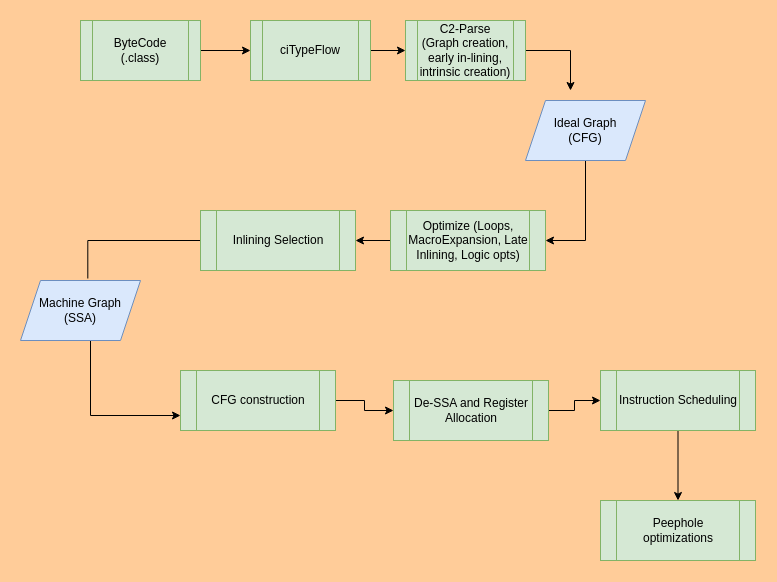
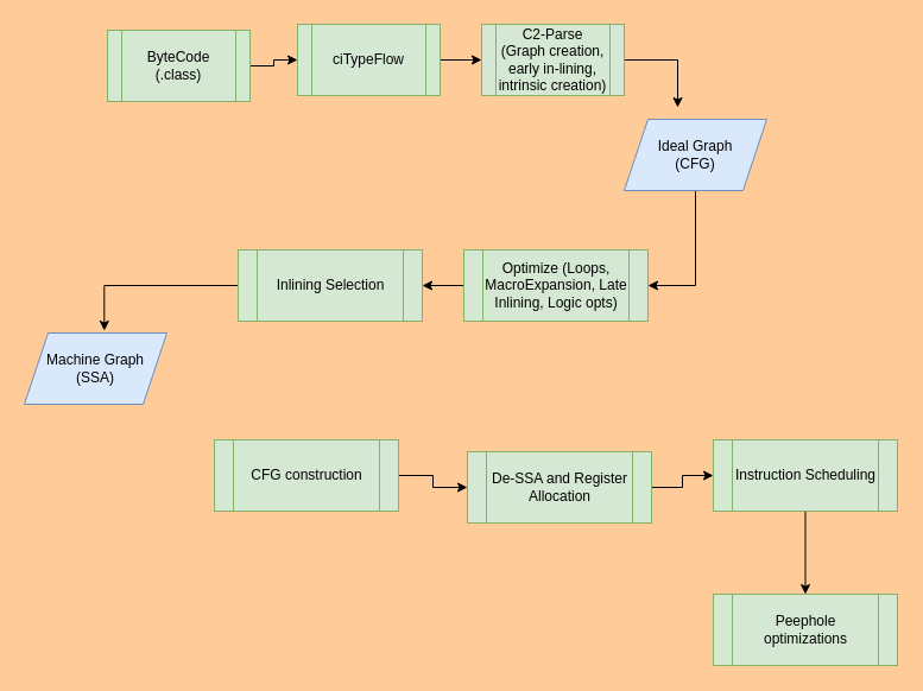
- <mxCell id="3" value="ByteCode (.class)" style="shape=process;whiteSpace=wrap;html=1;backgroundOutline=1;fillColor=#d5e8d4;strokeColor=#82b366;" vertex="1" parent="1"><mxGeometry x="80" y="20" width="120" height="60" as="geometry" /></mxCell>
+ <mxCell id="3" value="ByteCode (.class)" style="shape=process;whiteSpace=wrap;html=1;backgroundOutline=1;fillColor=#d5e8d4;strokeColor=#82b366;" vertex="1" parent="1"><mxGeometry x="90" y="25" width="120" height="60" as="geometry" /></mxCell>
- <mxCell id="12" style="edgeStyle=orthogonalEdgeStyle;rounded=0;orthogonalLoop=1;jettySize=auto;html=1;entryX=0.561;entryY=-0.033;entryDx=0;entryDy=0;entryPerimeter=0;endArrow=none;" edge="1" parent="1" source="13" target="15"><mxGeometry relative="1" as="geometry"><mxPoint x="100" y="240" as="targetPoint" /></mxGeometry></mxCell>
+ <mxCell id="12" style="edgeStyle=orthogonalEdgeStyle;rounded=0;orthogonalLoop=1;jettySize=auto;html=1;entryX=0.561;entryY=-0.033;entryDx=0;entryDy=0;entryPerimeter=0;" edge="1" parent="1" source="13" target="15"><mxGeometry relative="1" as="geometry"><mxPoint x="100" y="240" as="targetPoint" /></mxGeometry></mxCell>
- <mxCell id="14" style="edgeStyle=orthogonalEdgeStyle;rounded=0;orthogonalLoop=1;jettySize=auto;html=1;entryX=0;entryY=0.75;entryDx=0;entryDy=0;" edge="1" parent="1" source="15" target="17"><mxGeometry relative="1" as="geometry"><mxPoint x="100" y="420" as="targetPoint" /><Array as="points"><mxPoint x="90" y="415" /></Array></mxGeometry></mxCell>
